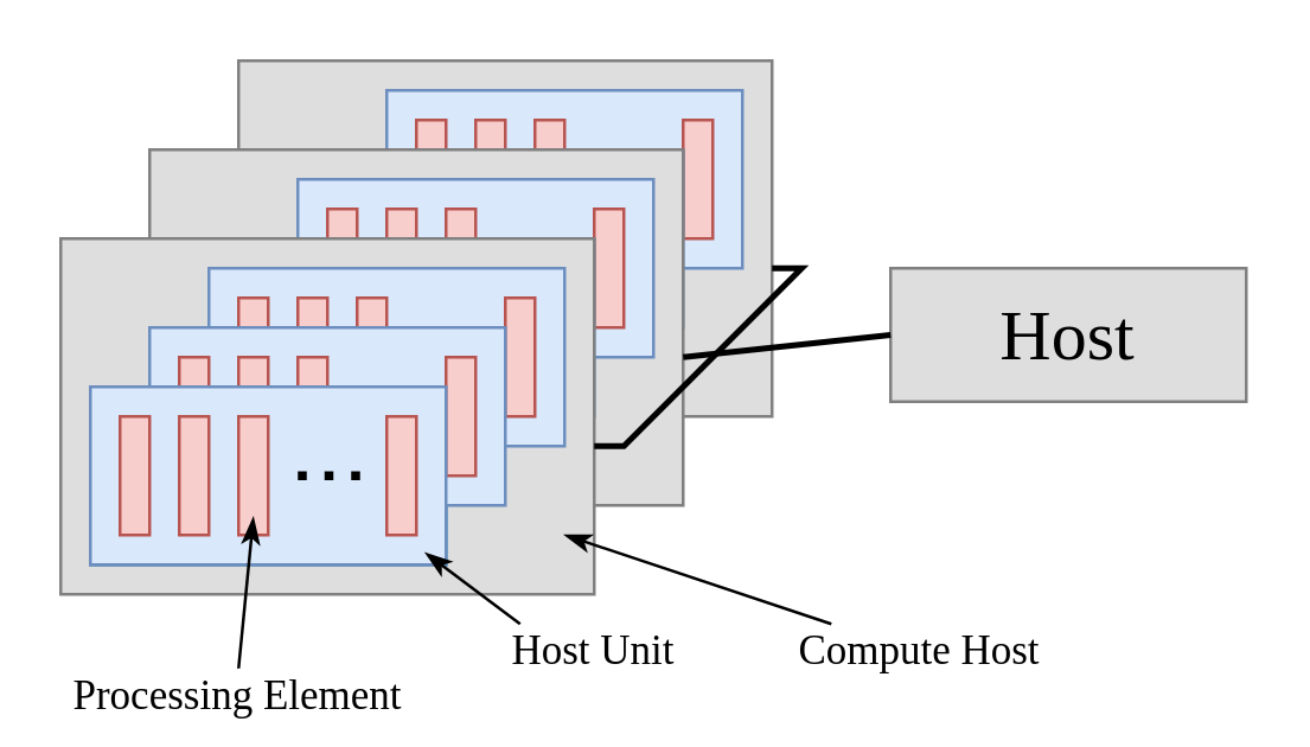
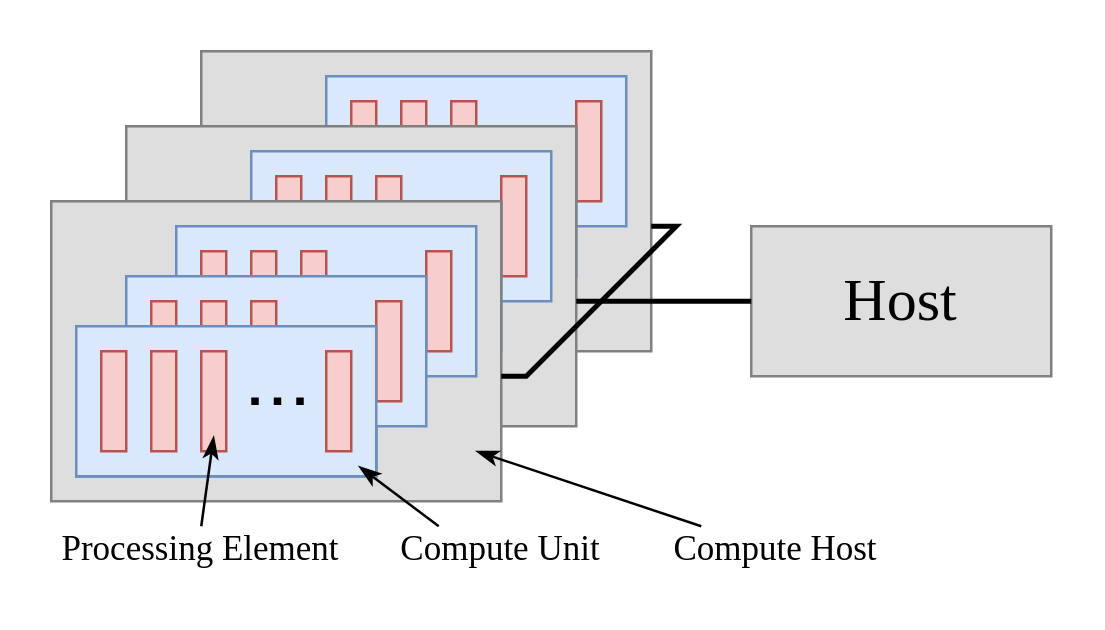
- <mxCell id="2" value="&lt;font style=&quot;font-size: 24px;&quot; face=&quot;Times New Roman&quot;&gt;Host&lt;/font&gt;" style="rounded=0;whiteSpace=wrap;html=1;fillColor=#dedede;movable=1;resizable=1;rotatable=1;deletable=1;editable=1;locked=0;connectable=1;container=0;strokeColor=#808080;" parent="1" vertex="1"><mxGeometry x="300" y="90" width="120" height="45" as="geometry" /></mxCell>
+ <mxCell id="2" value="&lt;font style=&quot;font-size: 24px;&quot; face=&quot;Times New Roman&quot;&gt;Host&lt;/font&gt;" style="rounded=0;whiteSpace=wrap;html=1;fillColor=#dedede;movable=1;resizable=1;rotatable=1;deletable=1;editable=1;locked=0;connectable=1;container=0;strokeColor=#808080;" parent="1" vertex="1"><mxGeometry x="300" y="90" width="120" height="60" as="geometry" /></mxCell>
- <mxCell id="4" value="&lt;font style=&quot;font-size: 14px;&quot; face=&quot;Times New Roman&quot;&gt;Host Unit&lt;/font&gt;" style="text;html=1;strokeColor=none;fillColor=none;align=center;verticalAlign=middle;whiteSpace=wrap;rounded=0;movable=1;resizable=1;rotatable=1;deletable=1;editable=1;locked=0;connectable=1;container=0;" parent="1" vertex="1"><mxGeometry x="150" y="210" width="100" height="20" as="geometry" /></mxCell>
+ <mxCell id="4" value="&lt;font style=&quot;font-size: 14px;&quot; face=&quot;Times New Roman&quot;&gt;Compute Unit&lt;/font&gt;" style="text;html=1;strokeColor=none;fillColor=none;align=center;verticalAlign=middle;whiteSpace=wrap;rounded=0;movable=1;resizable=1;rotatable=1;deletable=1;editable=1;locked=0;connectable=1;container=0;" parent="1" vertex="1"><mxGeometry x="150" y="210" width="100" height="20" as="geometry" /></mxCell>
- <mxCell id="5" value="&lt;font style=&quot;font-size: 14px;&quot; face=&quot;Times New Roman&quot;&gt;Processing Element&lt;/font&gt;" style="text;html=1;strokeColor=none;fillColor=none;align=center;verticalAlign=middle;whiteSpace=wrap;rounded=0;movable=1;resizable=1;rotatable=1;deletable=1;editable=1;locked=0;connectable=1;container=0;" parent="1" vertex="1"><mxGeometry x="20" y="225" width="120" height="20" as="geometry" /></mxCell>
+ <mxCell id="5" value="&lt;font style=&quot;font-size: 14px;&quot; face=&quot;Times New Roman&quot;&gt;Processing Element&lt;/font&gt;" style="text;html=1;strokeColor=none;fillColor=none;align=center;verticalAlign=middle;whiteSpace=wrap;rounded=0;movable=1;resizable=1;rotatable=1;deletable=1;editable=1;locked=0;connectable=1;container=0;" parent="1" vertex="1"><mxGeometry x="20" y="210" width="120" height="20" as="geometry" /></mxCell>
